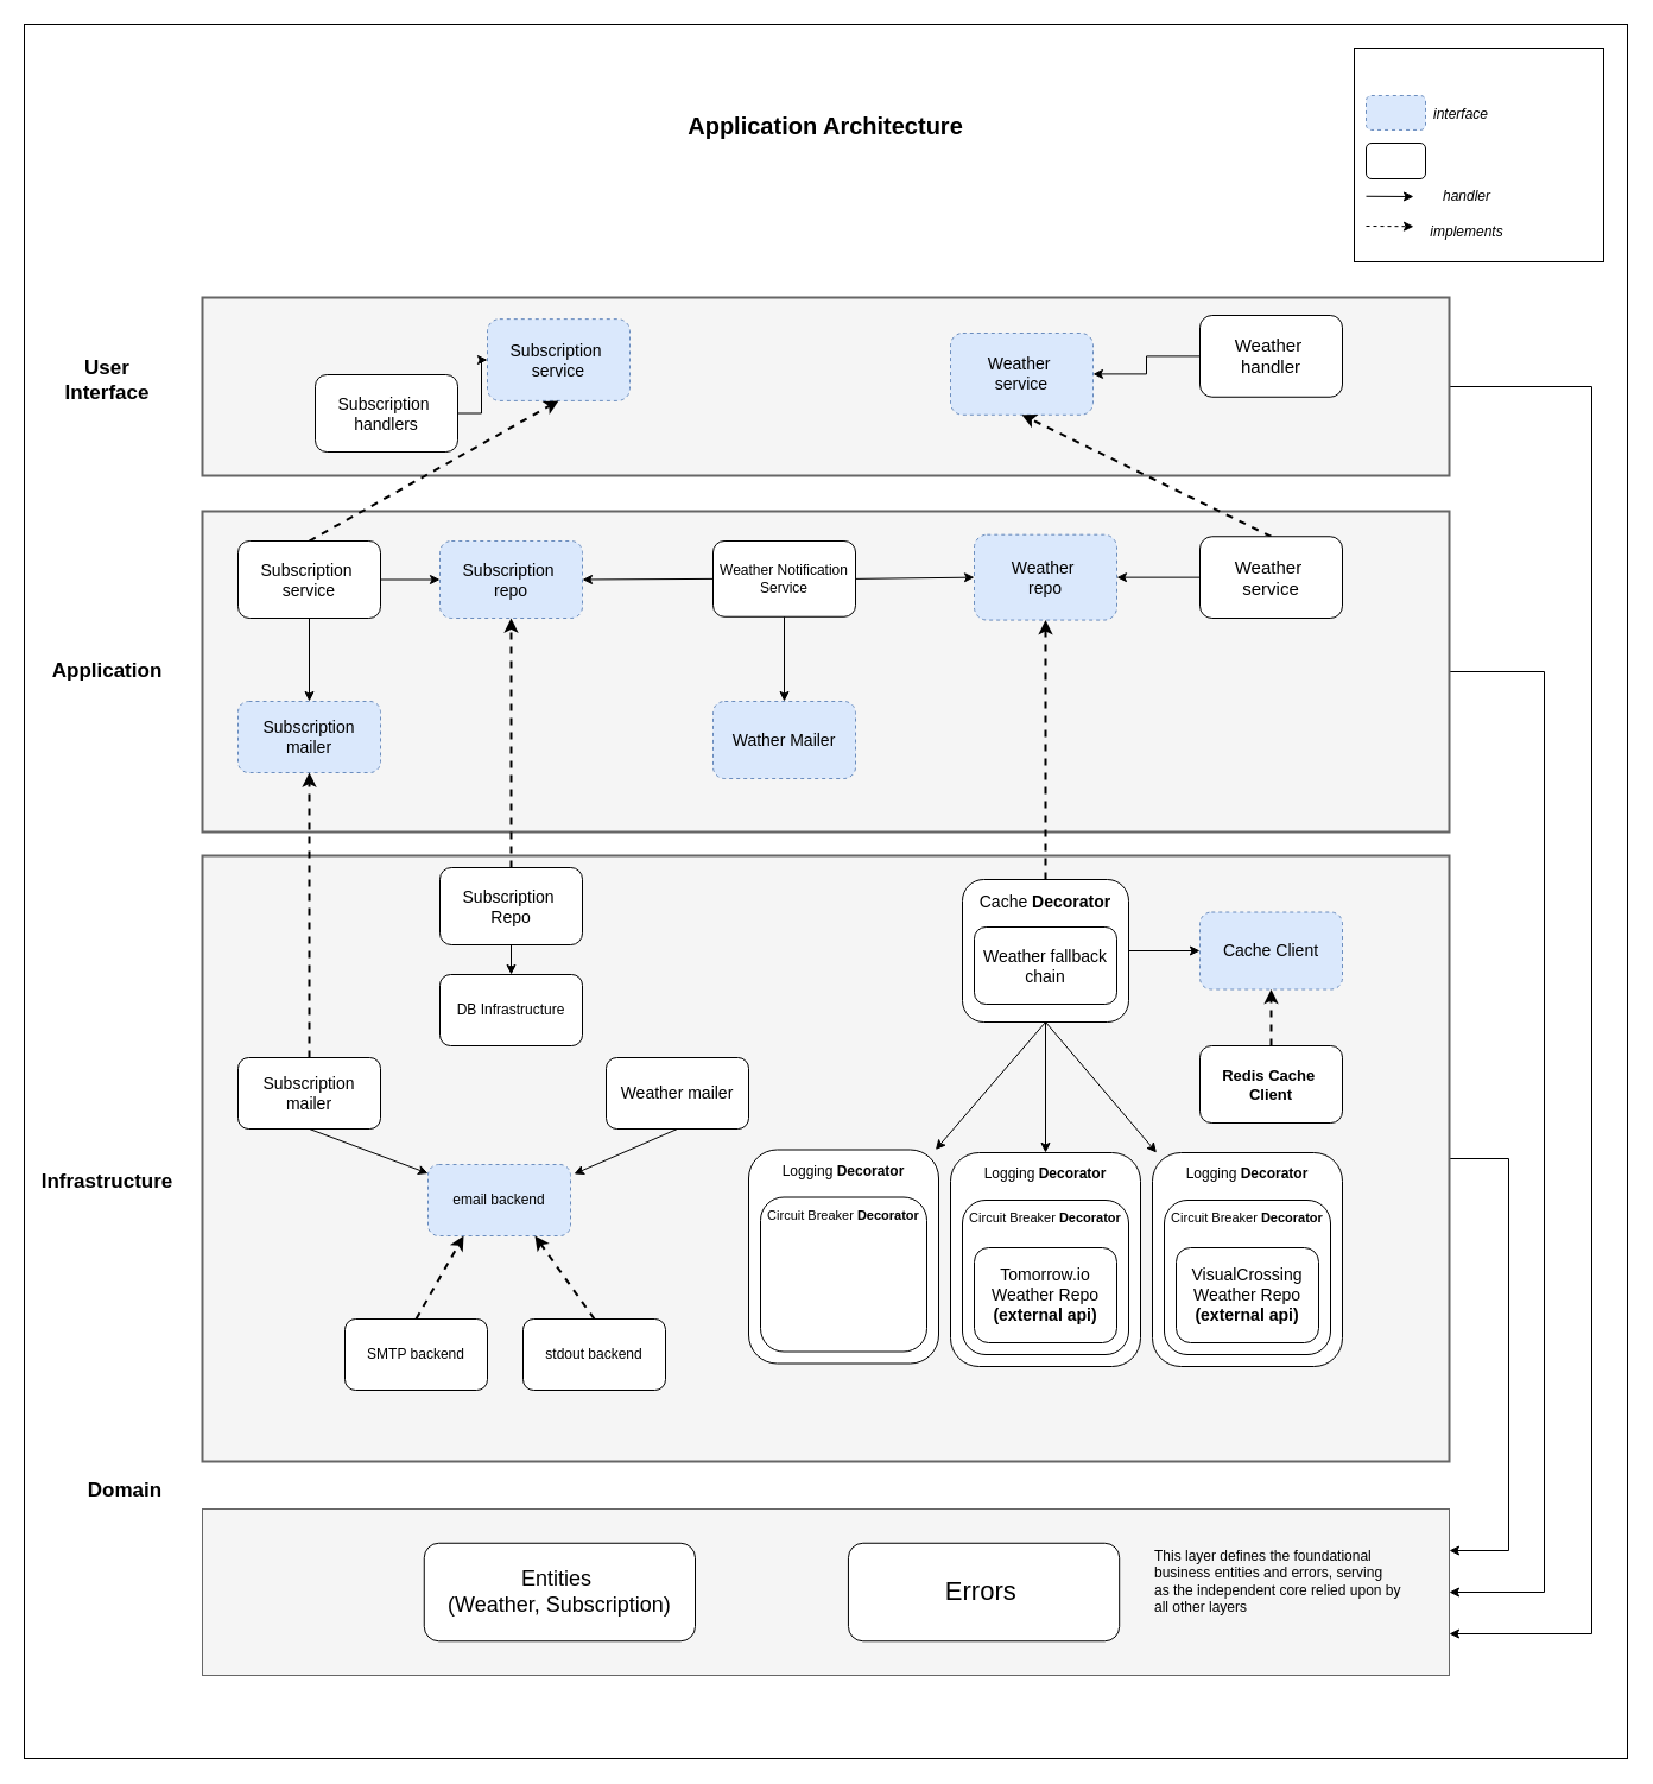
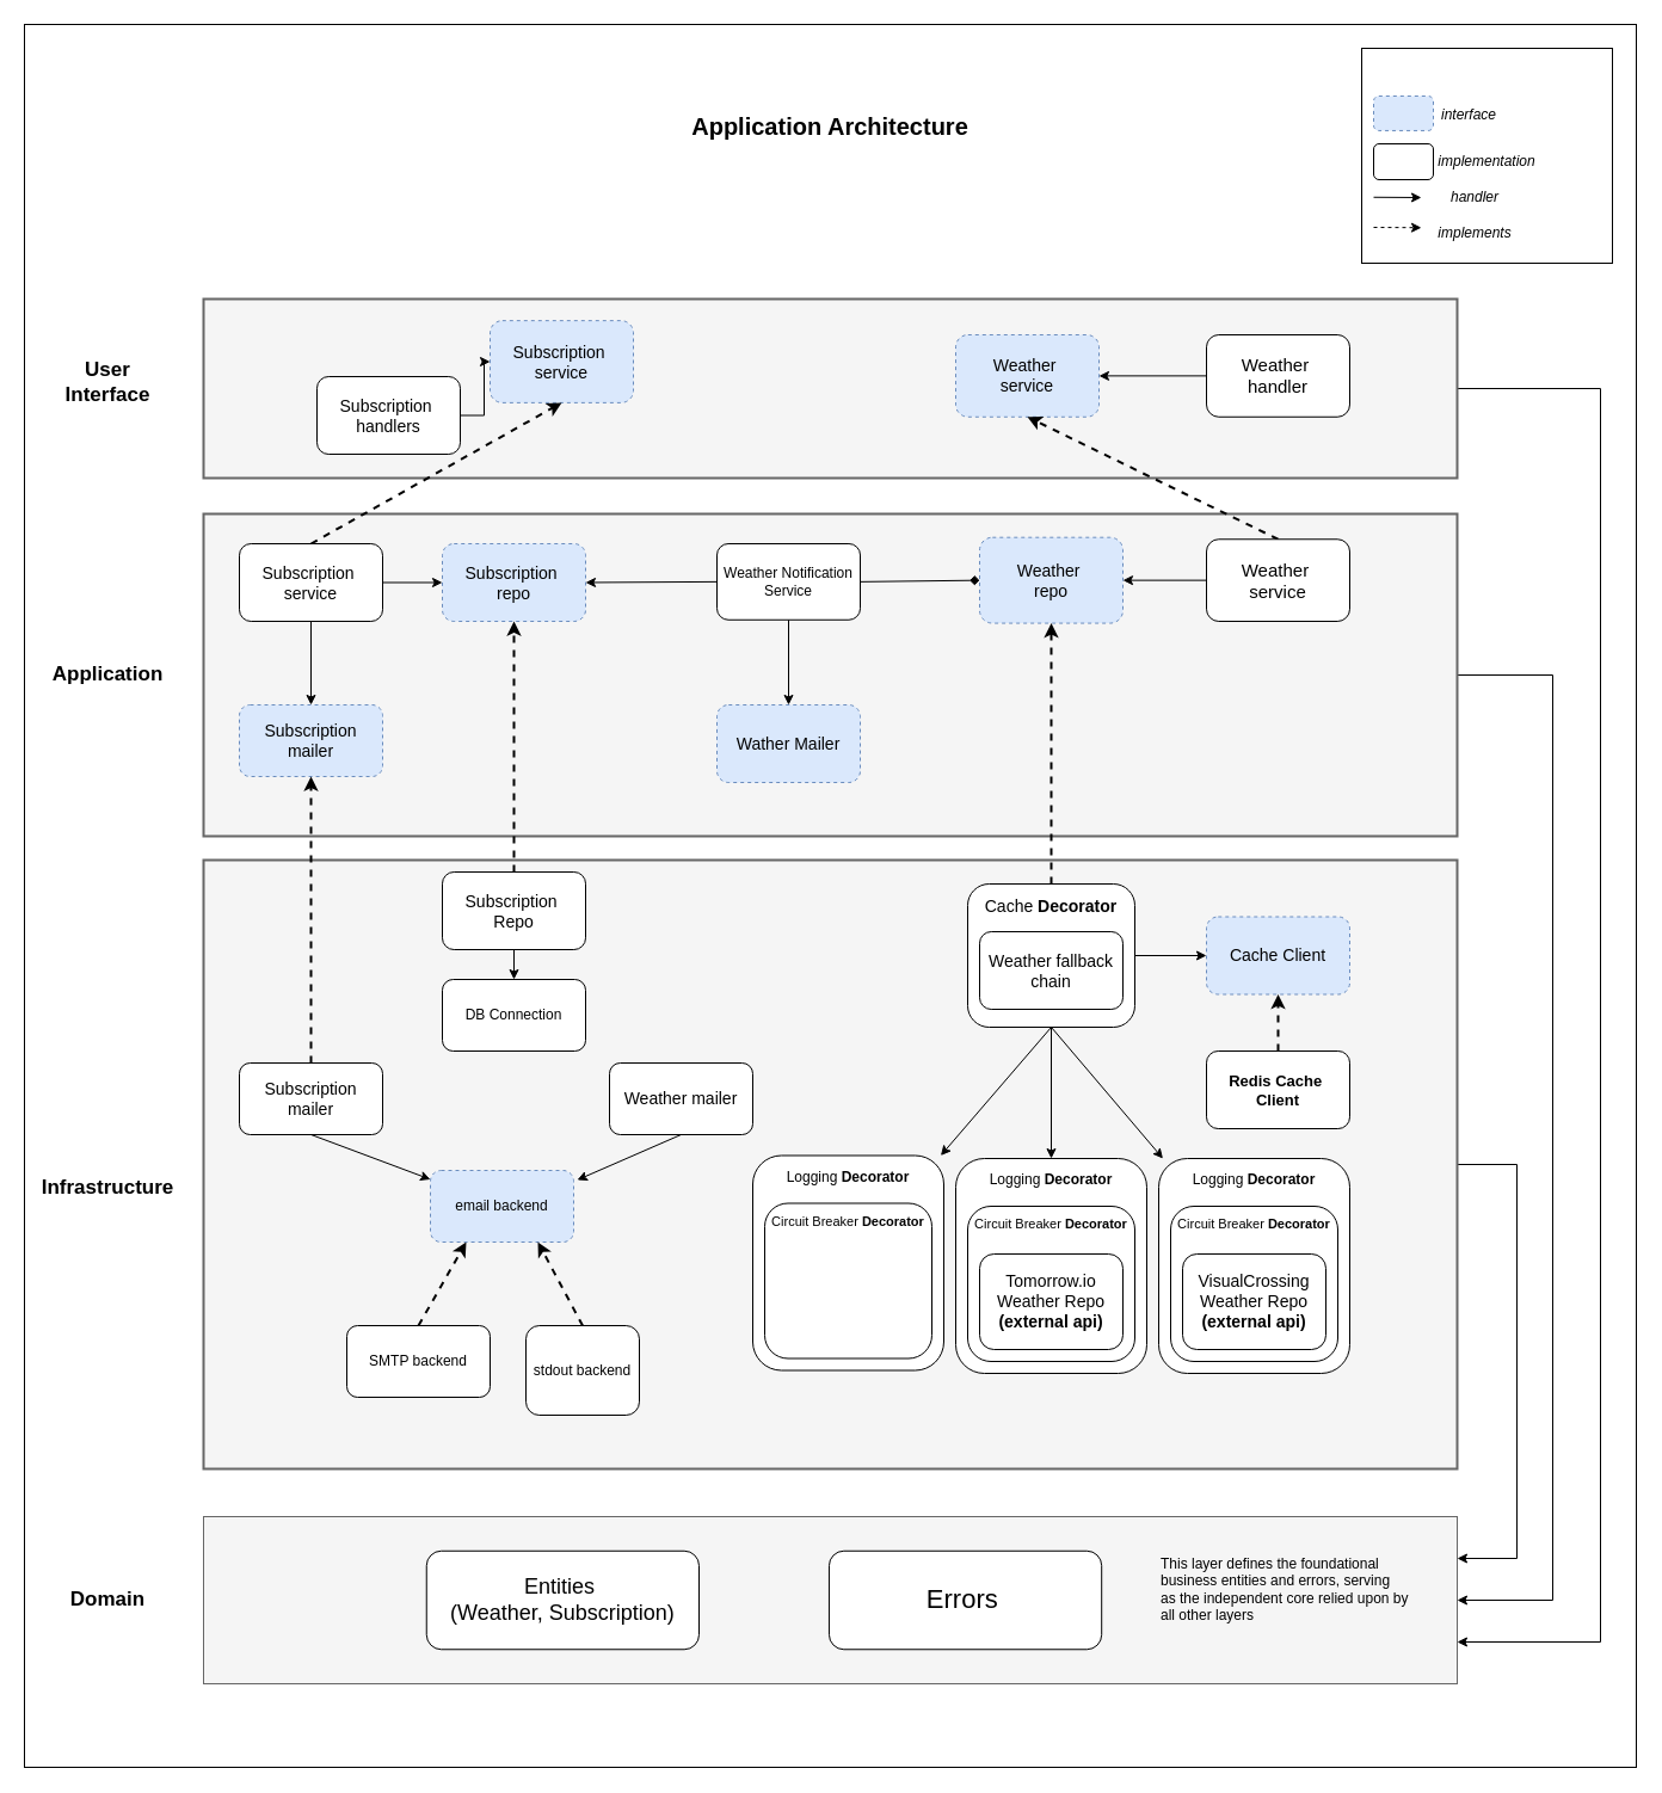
+ <mxCell id="84" value="&lt;i&gt;implementation&lt;/i&gt;" style="text;html=1;align=center;verticalAlign=middle;whiteSpace=wrap;rounded=0;" vertex="1" parent="79"><mxGeometry x="60" y="80.001" width="90" height="30" as="geometry" /></mxCell>
- <mxCell id="8" value="&lt;font style=&quot;font-size: 15px;&quot;&gt;Weather&amp;nbsp;&lt;/font&gt;&lt;div&gt;&lt;font style=&quot;font-size: 15px;&quot;&gt;handler&lt;/font&gt;&lt;/div&gt;" style="rounded=1;whiteSpace=wrap;html=1;" vertex="1" parent="1"><mxGeometry x="1010" y="265" width="120" height="68.75" as="geometry" /></mxCell>
+ <mxCell id="8" value="&lt;font style=&quot;font-size: 15px;&quot;&gt;Weather&amp;nbsp;&lt;/font&gt;&lt;div&gt;&lt;font style=&quot;font-size: 15px;&quot;&gt;handler&lt;/font&gt;&lt;/div&gt;" style="rounded=1;whiteSpace=wrap;html=1;" vertex="1" parent="1"><mxGeometry x="1010" y="280" width="120" height="68.75" as="geometry" /></mxCell>
- <mxCell id="68" style="rounded=0;orthogonalLoop=1;jettySize=auto;html=1;exitX=1;exitY=0.5;exitDx=0;exitDy=0;entryX=0;entryY=0.5;entryDx=0;entryDy=0;" edge="1" parent="1" source="70" target="22"><mxGeometry relative="1" as="geometry" /></mxCell>
+ <mxCell id="68" style="rounded=0;orthogonalLoop=1;jettySize=auto;html=1;exitX=1;exitY=0.5;exitDx=0;exitDy=0;entryX=0;entryY=0.5;entryDx=0;entryDy=0;endArrow=diamond;" edge="1" parent="1" source="70" target="22"><mxGeometry relative="1" as="geometry" /></mxCell>
- <mxCell id="34" value="DB Infrastructure" style="rounded=1;whiteSpace=wrap;html=1;" vertex="1" parent="1"><mxGeometry x="370" y="820" width="120" height="60" as="geometry" /></mxCell>
+ <mxCell id="34" value="DB Connection" style="rounded=1;whiteSpace=wrap;html=1;" vertex="1" parent="1"><mxGeometry x="370" y="820" width="120" height="60" as="geometry" /></mxCell>
- <mxCell id="66" value="stdout backend" style="rounded=1;whiteSpace=wrap;html=1;" vertex="1" parent="1"><mxGeometry x="440" y="1110" width="120" height="60" as="geometry" /></mxCell>
+ <mxCell id="66" value="stdout backend" style="rounded=1;whiteSpace=wrap;html=1;" vertex="1" parent="1"><mxGeometry x="440" y="1110" width="95" height="75" as="geometry" /></mxCell>
- <mxCell id="57" value="&lt;font style=&quot;font-size: 17px;&quot;&gt;Domain&lt;/font&gt;" style="text;html=1;align=center;verticalAlign=middle;whiteSpace=wrap;rounded=0;fontStyle=1" vertex="1" parent="1"><mxGeometry x="55" y="1240" width="100" height="30" as="geometry" /></mxCell>
+ <mxCell id="57" value="&lt;font style=&quot;font-size: 17px;&quot;&gt;Domain&lt;/font&gt;" style="text;html=1;align=center;verticalAlign=middle;whiteSpace=wrap;rounded=0;fontStyle=1" vertex="1" parent="1"><mxGeometry x="40" y="1325" width="100" height="30" as="geometry" /></mxCell>
- <mxCell id="29" value="&lt;font style=&quot;font-size: 22px;&quot;&gt;Errors&lt;/font&gt;&lt;font style=&quot;font-size: 16px;&quot;&gt;&amp;nbsp;&lt;/font&gt;" style="rounded=1;whiteSpace=wrap;html=1;" vertex="1" parent="26"><mxGeometry x="543.938" y="28.75" width="228.25" height="82.5" as="geometry" /></mxCell>
+ <mxCell id="29" value="&lt;font style=&quot;font-size: 22px;&quot;&gt;Errors&lt;/font&gt;&lt;font style=&quot;font-size: 16px;&quot;&gt;&amp;nbsp;&lt;/font&gt;" style="rounded=1;whiteSpace=wrap;html=1;" vertex="1" parent="26"><mxGeometry x="523.938" y="28.75" width="228.25" height="82.5" as="geometry" /></mxCell>
